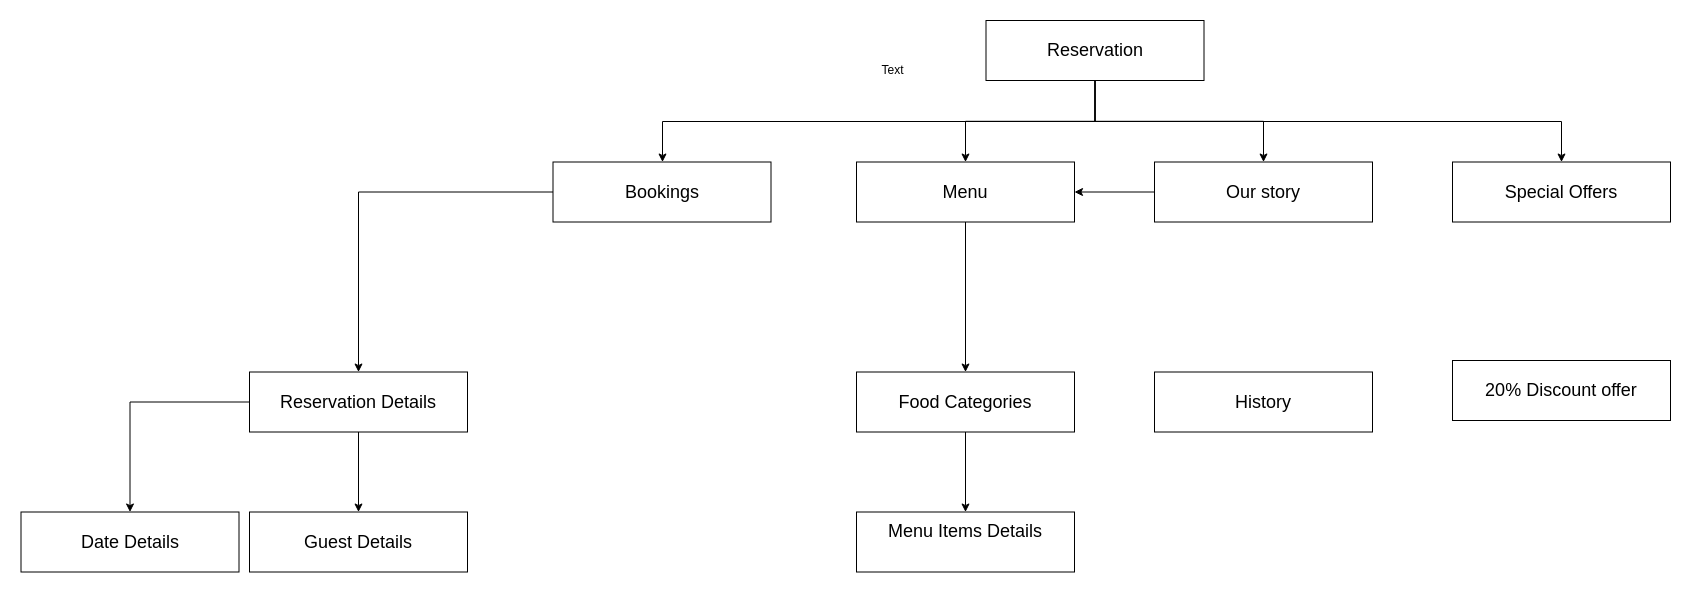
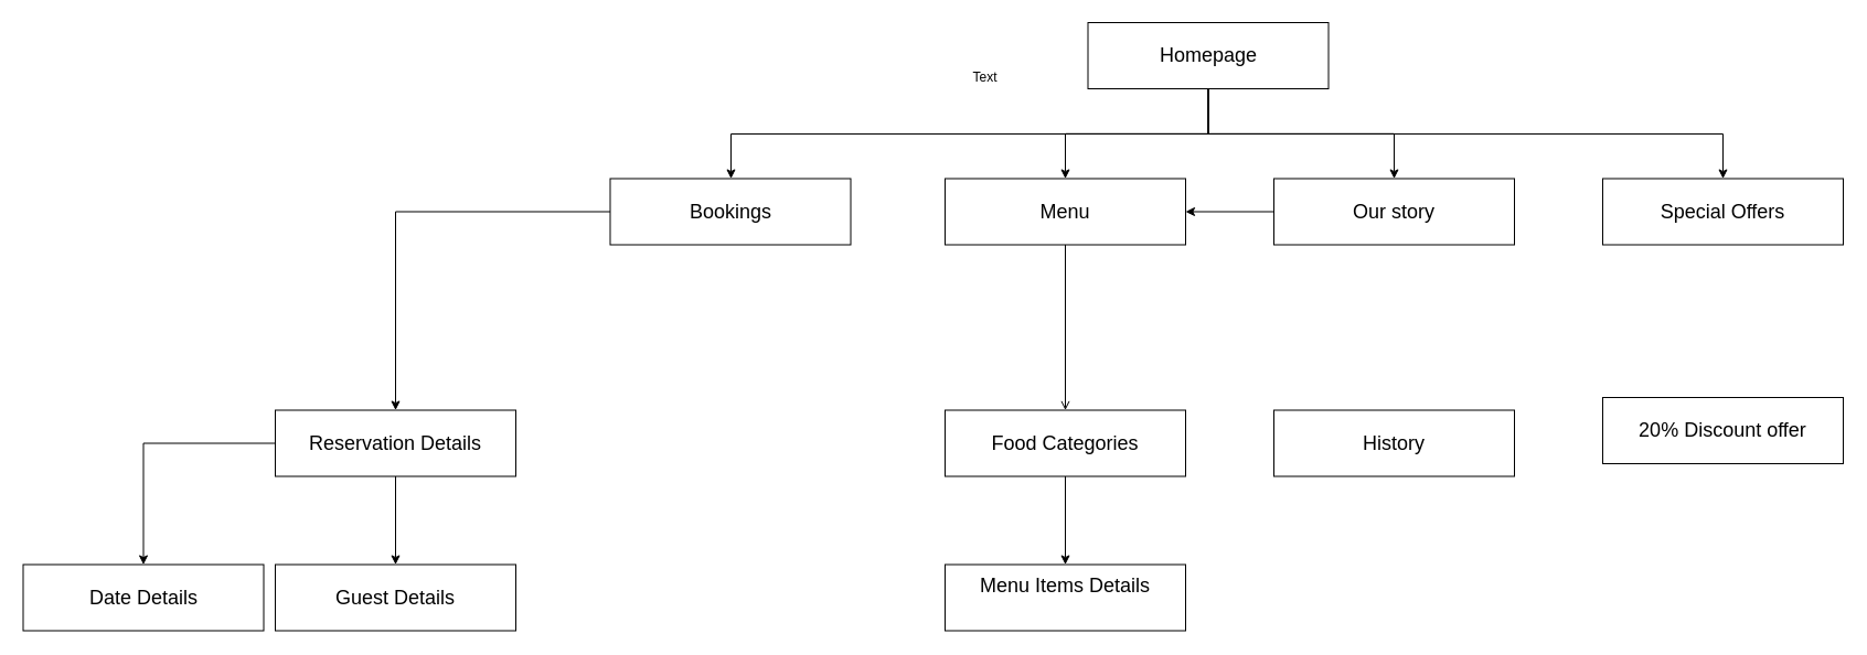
- <mxCell id="6" value="&lt;font style=&quot;font-size: 18px&quot;&gt;Reservation&lt;/font&gt;" style="rounded=0;whiteSpace=wrap;html=1;" vertex="1" parent="1"><mxGeometry x="985.5" y="20" width="218" height="60" as="geometry" /></mxCell>
+ <mxCell id="6" value="&lt;font style=&quot;font-size: 18px&quot;&gt;Homepage&lt;/font&gt;" style="rounded=0;whiteSpace=wrap;html=1;" vertex="1" parent="1"><mxGeometry x="985.5" y="20" width="218" height="60" as="geometry" /></mxCell>
- <mxCell id="16" value="" style="edgeStyle=orthogonalEdgeStyle;rounded=0;orthogonalLoop=1;jettySize=auto;html=1;" edge="1" parent="1" source="17" target="19"><mxGeometry relative="1" as="geometry" /></mxCell>
+ <mxCell id="16" value="" style="edgeStyle=orthogonalEdgeStyle;rounded=0;orthogonalLoop=1;jettySize=auto;html=1;endArrow=open;" edge="1" parent="1" source="17" target="19"><mxGeometry relative="1" as="geometry" /></mxCell>
